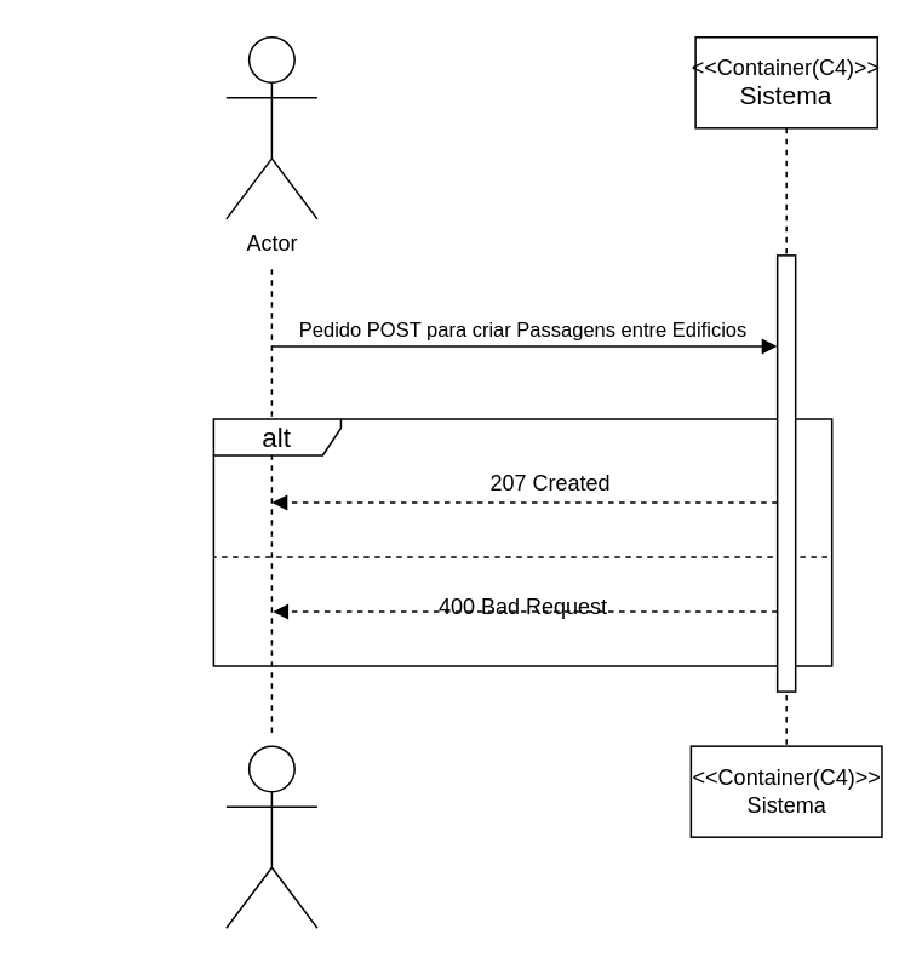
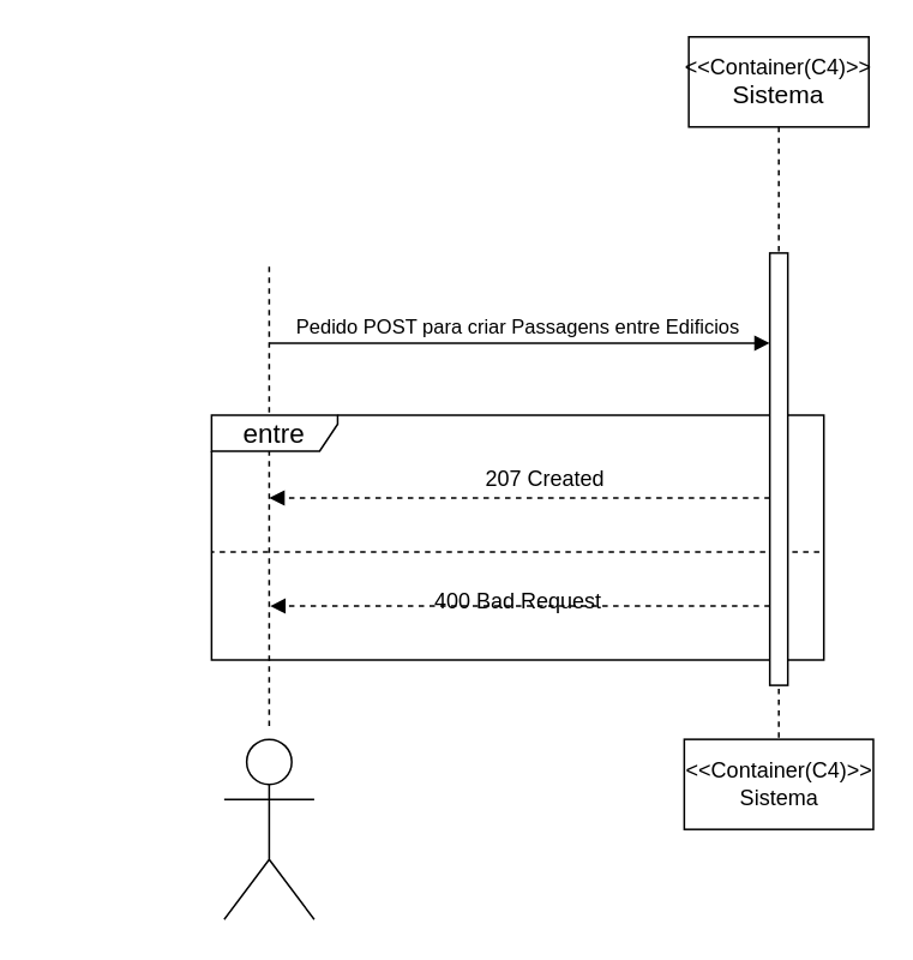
- <mxCell id="4" value="Actor" style="shape=umlActor;verticalLabelPosition=bottom;verticalAlign=top;html=1;outlineConnect=0;" vertex="1" parent="1"><mxGeometry x="124" y="20" width="50" height="100" as="geometry" /></mxCell>
- <mxCell id="7" value="&lt;font style=&quot;font-size: 15px;&quot;&gt;alt&lt;/font&gt;" style="shape=umlFrame;whiteSpace=wrap;html=1;pointerEvents=0;recursiveResize=0;container=1;collapsible=0;width=70;align=center;height=20;" parent="1" vertex="1"><mxGeometry x="117" y="230" width="340" height="136" as="geometry" /></mxCell>
+ <mxCell id="7" value="&lt;font style=&quot;font-size: 15px;&quot;&gt;entre&lt;/font&gt;" style="shape=umlFrame;whiteSpace=wrap;html=1;pointerEvents=0;recursiveResize=0;container=1;collapsible=0;width=70;align=center;height=20;" parent="1" vertex="1"><mxGeometry x="117" y="230" width="340" height="136" as="geometry" /></mxCell>
